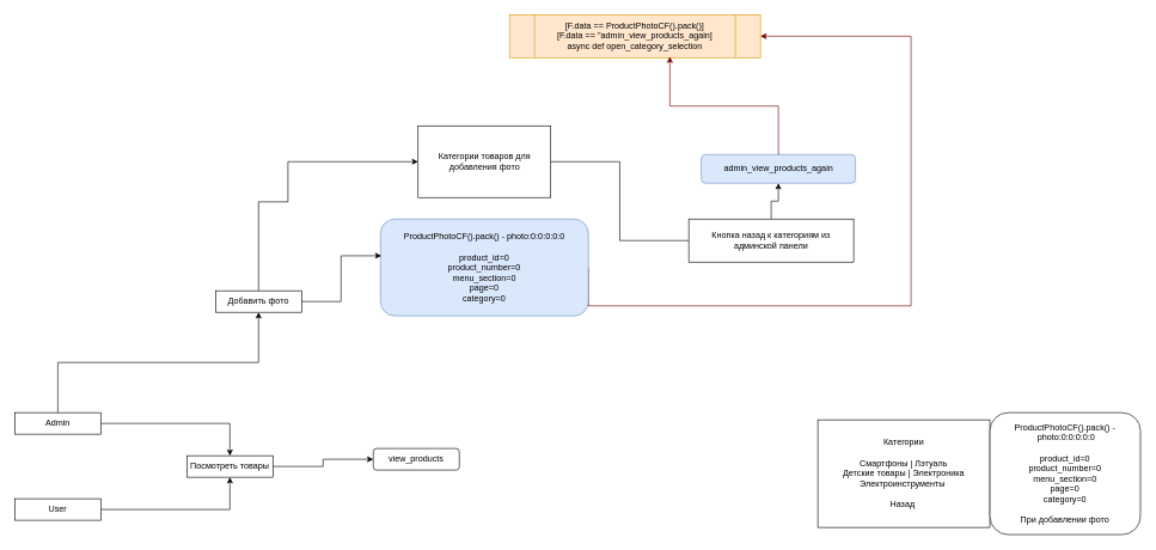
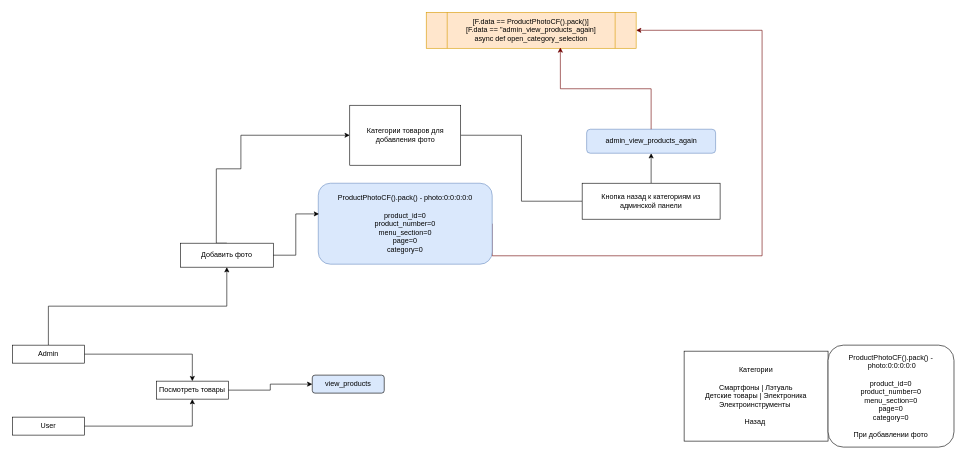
- <mxCell id="17" value="Кнопка назад к категориям из админской панели" style="rounded=0;whiteSpace=wrap;html=1;" vertex="1" parent="1"><mxGeometry x="960" y="305" width="230" height="60" as="geometry" /></mxCell>
+ <mxCell id="17" value="Кнопка назад к категориям из админской панели" style="rounded=0;whiteSpace=wrap;html=1;" vertex="1" parent="1"><mxGeometry x="970" y="305" width="230" height="60" as="geometry" /></mxCell>
- <mxCell id="10" value="Добавить фото" style="rounded=0;whiteSpace=wrap;html=1;" vertex="1" parent="1"><mxGeometry x="300" y="405" width="120" height="30" as="geometry" /></mxCell>
+ <mxCell id="10" value="Добавить фото" style="rounded=0;whiteSpace=wrap;html=1;" vertex="1" parent="1"><mxGeometry x="300" y="405" width="155" height="40" as="geometry" /></mxCell>
- <mxCell id="11" value="view_products" style="rounded=1;whiteSpace=wrap;html=1;" vertex="1" parent="1"><mxGeometry x="520" y="625" width="120" height="30" as="geometry" /></mxCell>
+ <mxCell id="11" value="view_products" style="rounded=1;whiteSpace=wrap;html=1;fillColor=#dae8fc;" vertex="1" parent="1"><mxGeometry x="520" y="625" width="120" height="30" as="geometry" /></mxCell>
